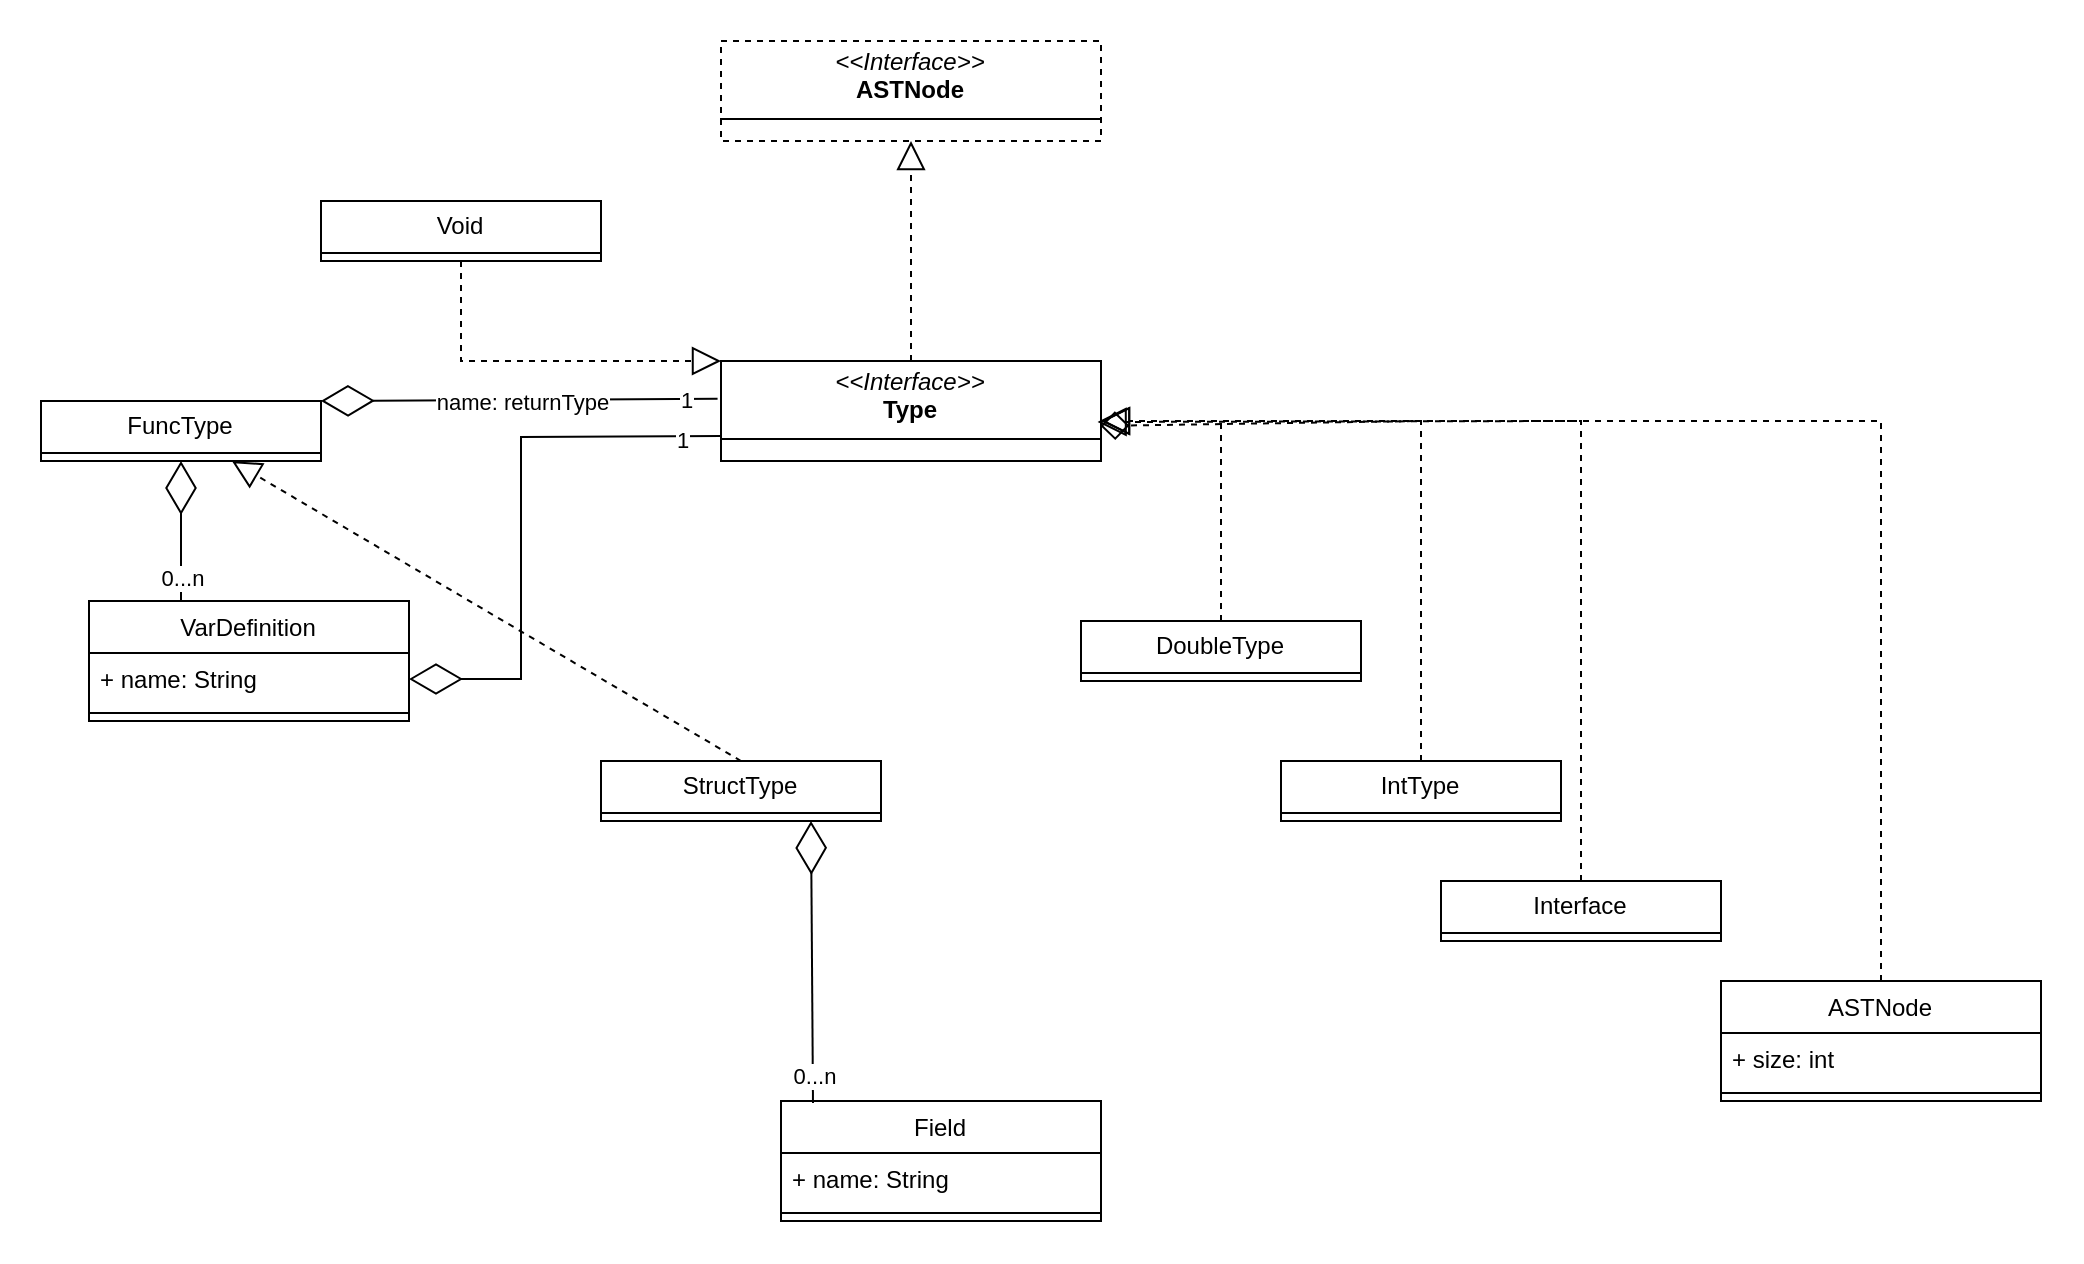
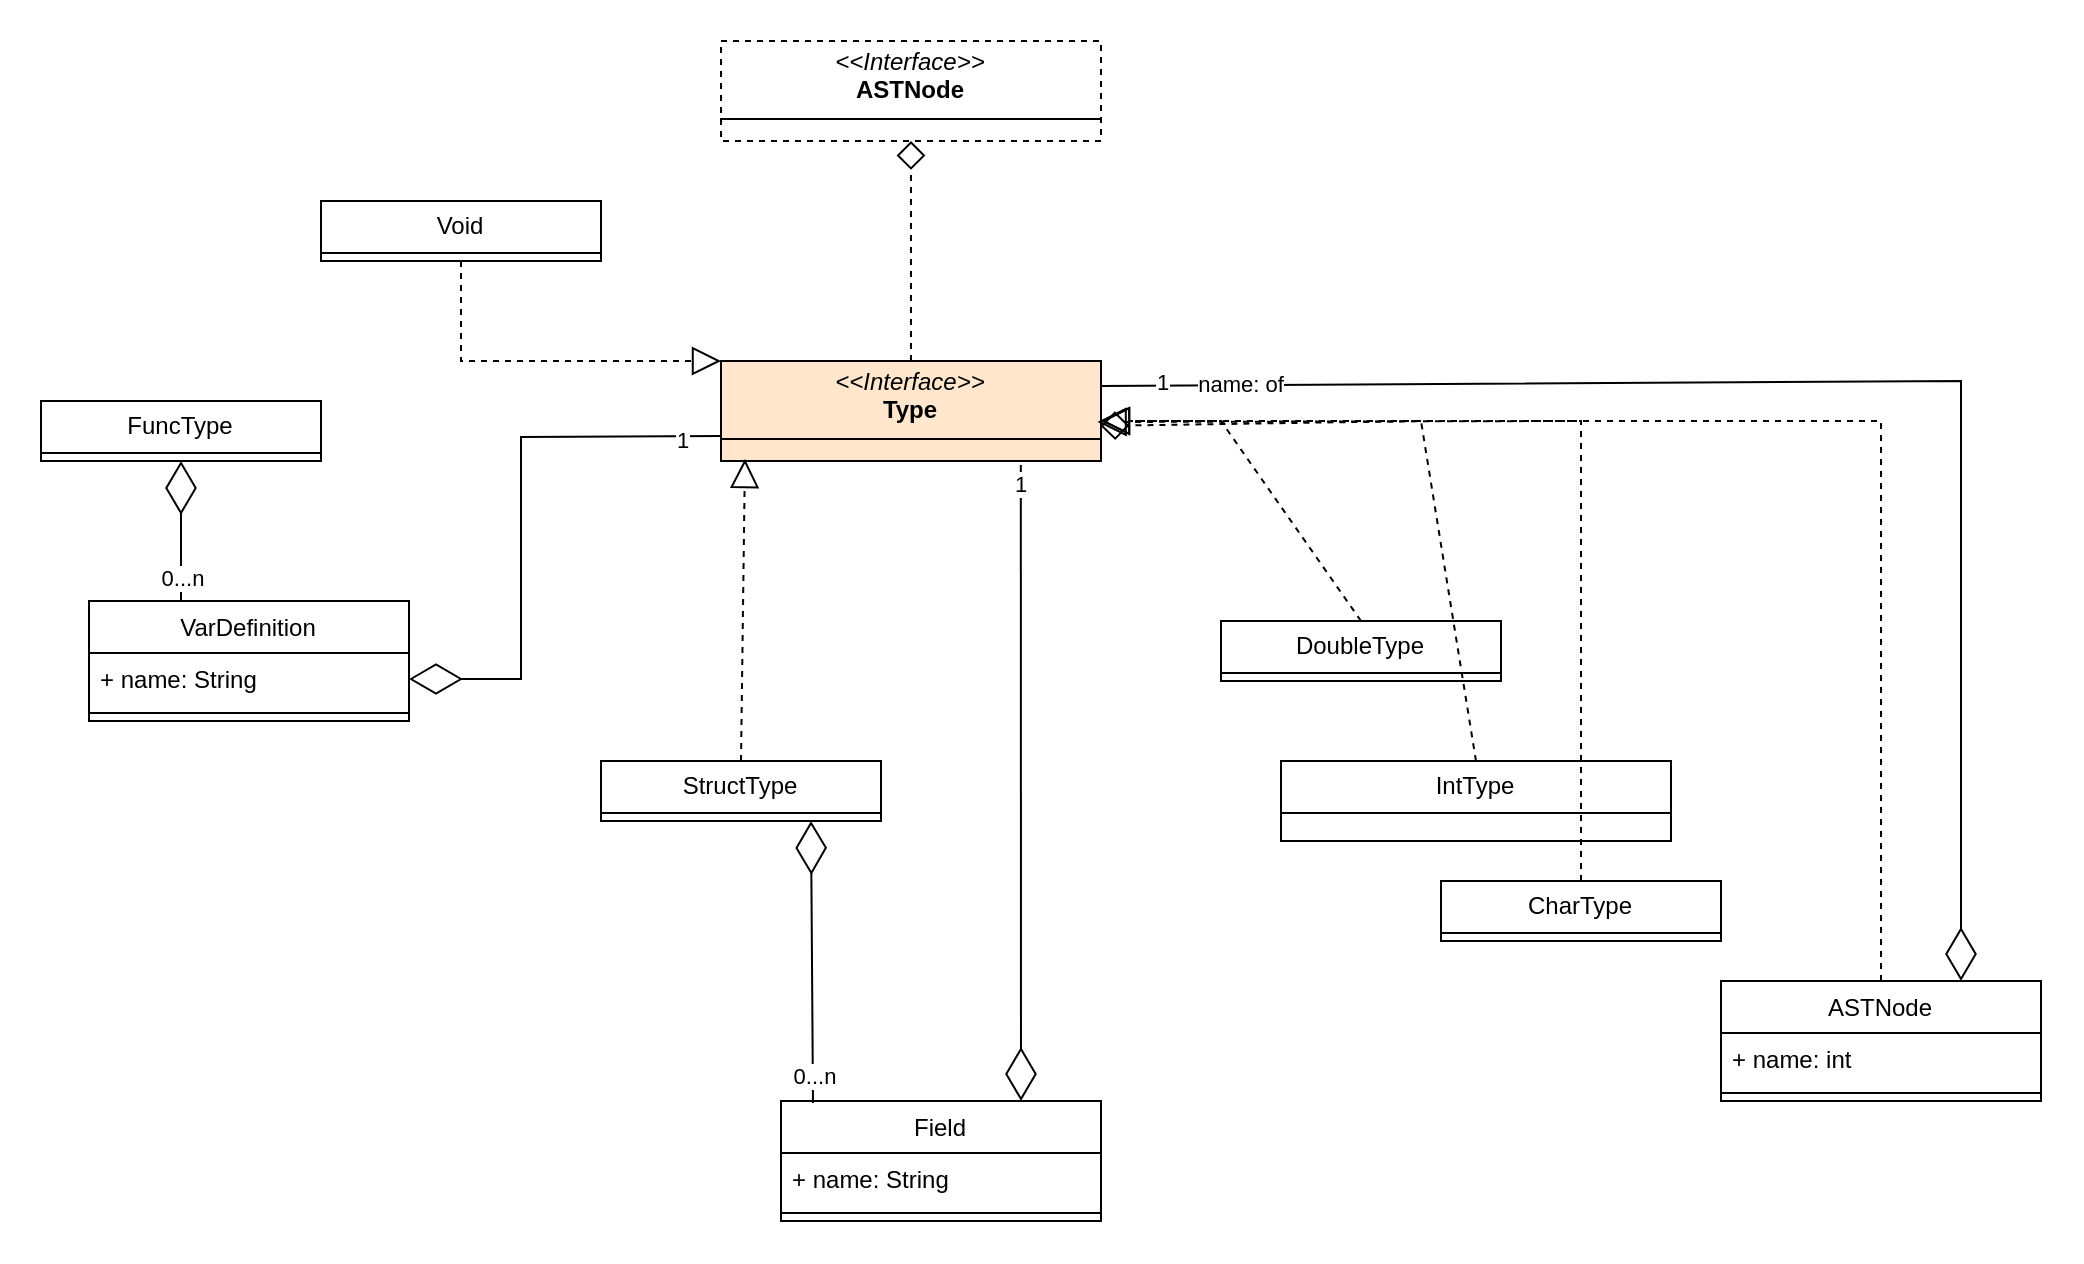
- <mxCell id="4" value="" style="endArrow=block;dashed=1;endFill=0;endSize=12;html=1;rounded=0;exitX=0.5;exitY=0;exitDx=0;exitDy=0;" parent="1" source="3" target="2" edge="1"><mxGeometry width="160" relative="1" as="geometry"><mxPoint x="124" y="-70" as="sourcePoint" /><mxPoint x="-60" y="-180" as="targetPoint" /><Array as="points"><mxPoint x="455" y="130" /></Array></mxGeometry></mxCell>
+ <mxCell id="4" value="" style="endArrow=diamond;dashed=1;endFill=0;endSize=12;html=1;rounded=0;exitX=0.5;exitY=0;exitDx=0;exitDy=0;" parent="1" source="3" target="2" edge="1"><mxGeometry width="160" relative="1" as="geometry"><mxPoint x="124" y="-70" as="sourcePoint" /><mxPoint x="-60" y="-180" as="targetPoint" /><Array as="points"><mxPoint x="455" y="130" /></Array></mxGeometry></mxCell>
+ <mxCell id="17" value="" style="endArrow=diamondThin;endFill=0;endSize=24;html=1;rounded=0;entryX=0.75;entryY=0;entryDx=0;entryDy=0;exitX=1;exitY=0.25;exitDx=0;exitDy=0;" parent="1" source="3" target="14" edge="1"><mxGeometry width="160" relative="1" as="geometry"><mxPoint x="860" y="430" as="sourcePoint" /><mxPoint x="1020" y="430" as="targetPoint" /><Array as="points"><mxPoint x="980" y="190" /></Array></mxGeometry></mxCell>
+ <mxCell id="18" value="1" style="edgeLabel;html=1;align=center;verticalAlign=middle;resizable=0;points=[];" parent="17" vertex="1" connectable="0"><mxGeometry x="-0.959" y="-2" relative="1" as="geometry"><mxPoint x="15" y="-4" as="offset" /></mxGeometry></mxCell>
+ <mxCell id="19" value="name: of" style="edgeLabel;html=1;align=center;verticalAlign=middle;resizable=0;points=[];" vertex="1" connectable="0" parent="17"><mxGeometry x="-0.858" y="1" relative="1" as="geometry"><mxPoint x="18" as="offset" /></mxGeometry></mxCell>
- <mxCell id="30" value="" style="endArrow=diamondThin;endFill=0;endSize=24;html=1;rounded=0;entryX=1;entryY=0;entryDx=0;entryDy=0;exitX=-0.009;exitY=0.378;exitDx=0;exitDy=0;exitPerimeter=0;" edge="1" parent="1" source="3" target="29"><mxGeometry width="160" relative="1" as="geometry"><mxPoint x="30" y="240" as="sourcePoint" /><mxPoint x="190" y="240" as="targetPoint" /></mxGeometry></mxCell>
- <mxCell id="31" value="1" style="edgeLabel;html=1;align=center;verticalAlign=middle;resizable=0;points=[];" vertex="1" connectable="0" parent="30"><mxGeometry x="-0.839" y="1" relative="1" as="geometry"><mxPoint as="offset" /></mxGeometry></mxCell>
- <mxCell id="32" value="name: returnType" style="edgeLabel;html=1;align=center;verticalAlign=middle;resizable=0;points=[];" vertex="1" connectable="0" parent="30"><mxGeometry x="-0.422" relative="1" as="geometry"><mxPoint x="-41" y="1" as="offset" /></mxGeometry></mxCell>
- <mxCell id="3" value="&lt;p style=&quot;margin:0px;margin-top:4px;text-align:center;&quot;&gt;&lt;i&gt;&amp;lt;&amp;lt;Interface&amp;gt;&amp;gt;&lt;/i&gt;&lt;br&gt;&lt;b&gt;Type&lt;/b&gt;&lt;/p&gt;&lt;hr size=&quot;1&quot; style=&quot;border-style:solid;&quot;&gt;&lt;p style=&quot;margin:0px;margin-left:4px;&quot;&gt;&lt;br&gt;&lt;/p&gt;" style="verticalAlign=top;align=left;overflow=fill;html=1;whiteSpace=wrap;" parent="1" vertex="1"><mxGeometry x="360" y="180" width="190" height="50" as="geometry" /></mxCell>
+ <mxCell id="3" value="&lt;p style=&quot;margin:0px;margin-top:4px;text-align:center;&quot;&gt;&lt;i&gt;&amp;lt;&amp;lt;Interface&amp;gt;&amp;gt;&lt;/i&gt;&lt;br&gt;&lt;b&gt;Type&lt;/b&gt;&lt;/p&gt;&lt;hr size=&quot;1&quot; style=&quot;border-style:solid;&quot;&gt;&lt;p style=&quot;margin:0px;margin-left:4px;&quot;&gt;&lt;br&gt;&lt;/p&gt;" style="verticalAlign=top;align=left;overflow=fill;html=1;whiteSpace=wrap;fillColor=#ffe6cc;" parent="1" vertex="1"><mxGeometry x="360" y="180" width="190" height="50" as="geometry" /></mxCell>
- <mxCell id="12" value="" style="endArrow=block;dashed=1;endFill=0;endSize=12;html=1;rounded=0;exitX=0.5;exitY=0;exitDx=0;exitDy=0;" parent="1" source="11" target="29" edge="1"><mxGeometry width="160" relative="1" as="geometry"><mxPoint x="550" y="320" as="sourcePoint" /><mxPoint x="509" y="232" as="targetPoint" /></mxGeometry></mxCell>
+ <mxCell id="12" value="" style="endArrow=block;dashed=1;endFill=0;endSize=12;html=1;rounded=0;exitX=0.5;exitY=0;exitDx=0;exitDy=0;entryX=0.063;entryY=0.98;entryDx=0;entryDy=0;entryPerimeter=0;" parent="1" source="11" target="3" edge="1"><mxGeometry width="160" relative="1" as="geometry"><mxPoint x="550" y="320" as="sourcePoint" /><mxPoint x="509" y="232" as="targetPoint" /></mxGeometry></mxCell>
- <mxCell id="7" value="DoubleType" style="swimlane;fontStyle=0;childLayout=stackLayout;horizontal=1;startSize=26;fillColor=none;horizontalStack=0;resizeParent=1;resizeParentMax=0;resizeLast=0;collapsible=1;marginBottom=0;whiteSpace=wrap;html=1;" parent="1" vertex="1"><mxGeometry x="540" y="310" width="140" height="30" as="geometry" /></mxCell>
+ <mxCell id="7" value="DoubleType" style="swimlane;fontStyle=0;childLayout=stackLayout;horizontal=1;startSize=26;fillColor=none;horizontalStack=0;resizeParent=1;resizeParentMax=0;resizeLast=0;collapsible=1;marginBottom=0;whiteSpace=wrap;html=1;" parent="1" vertex="1"><mxGeometry x="610" y="310" width="140" height="30" as="geometry" /></mxCell>
+ <mxCell id="25" value="" style="endArrow=diamondThin;endFill=0;endSize=24;html=1;rounded=0;entryX=0.75;entryY=0;entryDx=0;entryDy=0;exitX=0.789;exitY=1.04;exitDx=0;exitDy=0;exitPerimeter=0;" edge="1" parent="1" source="3" target="22"><mxGeometry width="160" relative="1" as="geometry"><mxPoint x="380" y="480" as="sourcePoint" /><mxPoint x="540" y="480" as="targetPoint" /></mxGeometry></mxCell>
+ <mxCell id="26" value="1" style="edgeLabel;html=1;align=center;verticalAlign=middle;resizable=0;points=[];" vertex="1" connectable="0" parent="25"><mxGeometry x="-0.935" relative="1" as="geometry"><mxPoint as="offset" /></mxGeometry></mxCell>
- <mxCell id="5" value="IntType" style="swimlane;fontStyle=0;childLayout=stackLayout;horizontal=1;startSize=26;fillColor=none;horizontalStack=0;resizeParent=1;resizeParentMax=0;resizeLast=0;collapsible=1;marginBottom=0;whiteSpace=wrap;html=1;" parent="1" vertex="1"><mxGeometry x="640" y="380" width="140" height="30" as="geometry" /></mxCell>
+ <mxCell id="5" value="IntType" style="swimlane;fontStyle=0;childLayout=stackLayout;horizontal=1;startSize=26;fillColor=none;horizontalStack=0;resizeParent=1;resizeParentMax=0;resizeLast=0;collapsible=1;marginBottom=0;whiteSpace=wrap;html=1;" parent="1" vertex="1"><mxGeometry x="640" y="380" width="195" height="40" as="geometry" /></mxCell>
- <mxCell id="6" value="Interface" style="swimlane;fontStyle=0;childLayout=stackLayout;horizontal=1;startSize=26;fillColor=none;horizontalStack=0;resizeParent=1;resizeParentMax=0;resizeLast=0;collapsible=1;marginBottom=0;whiteSpace=wrap;html=1;" parent="1" vertex="1"><mxGeometry x="720" y="440" width="140" height="30" as="geometry" /></mxCell>
+ <mxCell id="6" value="CharType" style="swimlane;fontStyle=0;childLayout=stackLayout;horizontal=1;startSize=26;fillColor=none;horizontalStack=0;resizeParent=1;resizeParentMax=0;resizeLast=0;collapsible=1;marginBottom=0;whiteSpace=wrap;html=1;" parent="1" vertex="1"><mxGeometry x="720" y="440" width="140" height="30" as="geometry" /></mxCell>
- <mxCell id="15" value="&lt;span style=&quot;text-align: center; text-wrap: nowrap;&quot;&gt;+ size: int&lt;/span&gt;" style="text;strokeColor=none;fillColor=none;align=left;verticalAlign=top;spacingLeft=4;spacingRight=4;overflow=hidden;rotatable=0;points=[[0,0.5],[1,0.5]];portConstraint=eastwest;whiteSpace=wrap;html=1;" parent="14" vertex="1"><mxGeometry y="26" width="160" height="26" as="geometry" /></mxCell>
+ <mxCell id="15" value="&lt;span style=&quot;text-align: center; text-wrap: nowrap;&quot;&gt;+ name: int&lt;/span&gt;" style="text;strokeColor=none;fillColor=none;align=left;verticalAlign=top;spacingLeft=4;spacingRight=4;overflow=hidden;rotatable=0;points=[[0,0.5],[1,0.5]];portConstraint=eastwest;whiteSpace=wrap;html=1;" parent="14" vertex="1"><mxGeometry y="26" width="160" height="26" as="geometry" /></mxCell>
